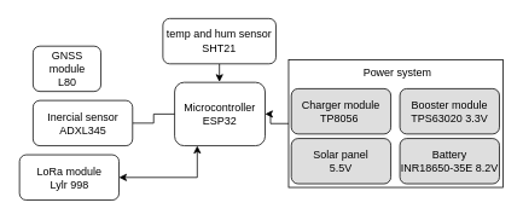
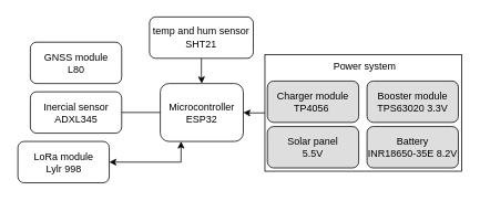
- <mxCell id="9" value="GNSS module&lt;br&gt;L80" style="rounded=1;whiteSpace=wrap;html=1;" vertex="1" parent="1"><mxGeometry x="35.5" y="50.5" width="75" height="50" as="geometry" /></mxCell>
+ <mxCell id="9" value="GNSS module&lt;br&gt;L80" style="rounded=1;whiteSpace=wrap;html=1;" vertex="1" parent="1"><mxGeometry x="35.5" y="50.5" width="110" height="50" as="geometry" /></mxCell>
- <mxCell id="13" value="Charger module&lt;br&gt;TP8056&amp;nbsp;" style="rounded=1;whiteSpace=wrap;html=1;fillColor=#DEDEDE;" vertex="1" parent="1"><mxGeometry x="321" y="97.5" width="110" height="50" as="geometry" /></mxCell>
+ <mxCell id="13" value="Charger module&lt;br&gt;TP4056&amp;nbsp;" style="rounded=1;whiteSpace=wrap;html=1;fillColor=#DEDEDE;" vertex="1" parent="1"><mxGeometry x="321" y="97.5" width="110" height="50" as="geometry" /></mxCell>
- <mxCell id="6" value="Microcontroller&lt;br&gt;ESP32" style="rounded=1;whiteSpace=wrap;html=1;" vertex="1" parent="1"><mxGeometry x="192" y="90.5" width="100" height="70" as="geometry" /></mxCell>
+ <mxCell id="6" value="Microcontroller&lt;br&gt;ESP32" style="rounded=1;whiteSpace=wrap;html=1;" vertex="1" parent="1"><mxGeometry x="192" y="100.5" width="100" height="70" as="geometry" /></mxCell>
